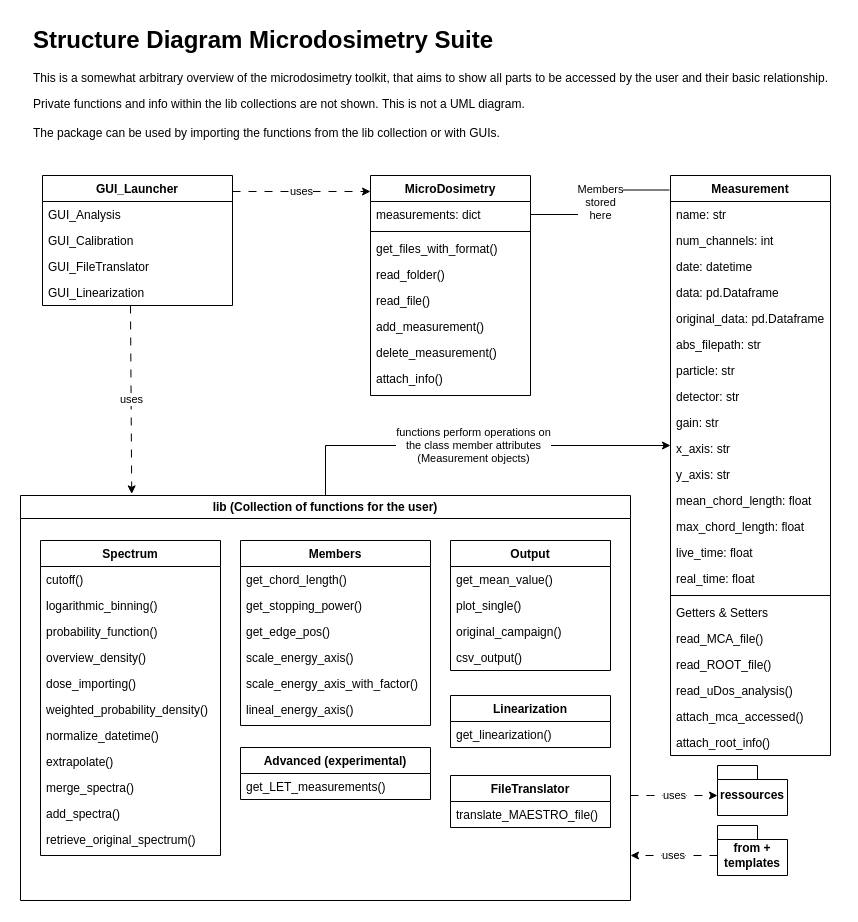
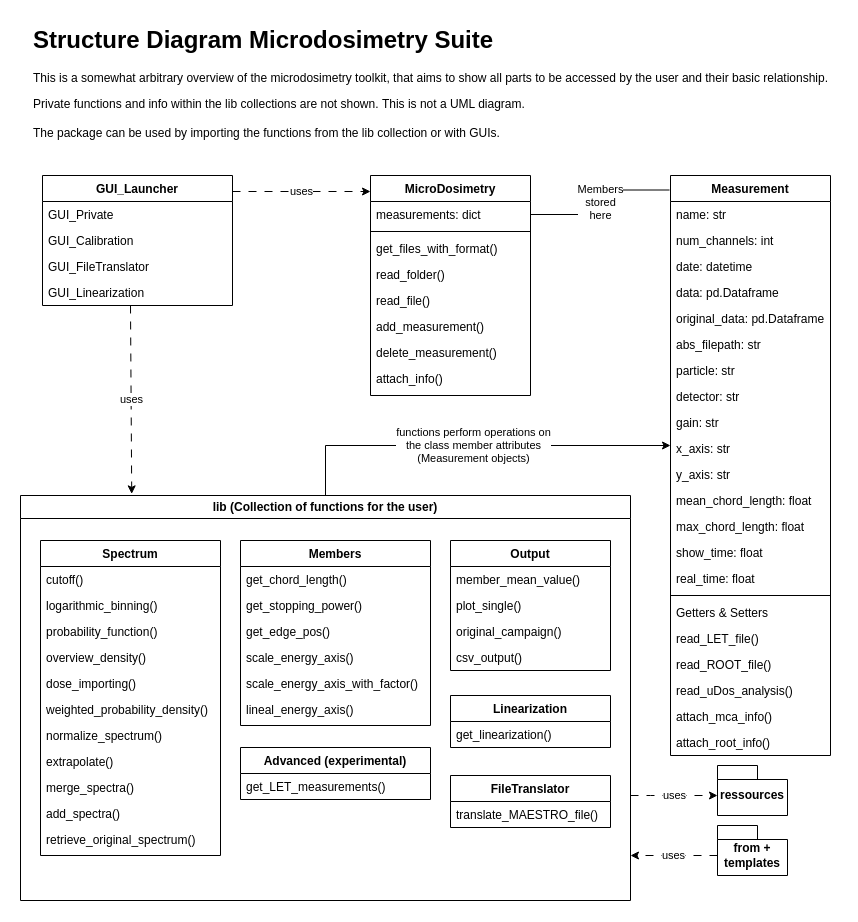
- <mxCell id="71" value="GUI_Analysis" style="text;align=left;verticalAlign=top;spacingLeft=4;spacingRight=4;overflow=hidden;rotatable=0;points=[[0,0.5],[1,0.5]];portConstraint=eastwest;" parent="70" vertex="1"><mxGeometry y="26" width="190" height="26" as="geometry" /></mxCell>
+ <mxCell id="71" value="GUI_Private" style="text;align=left;verticalAlign=top;spacingLeft=4;spacingRight=4;overflow=hidden;rotatable=0;points=[[0,0.5],[1,0.5]];portConstraint=eastwest;" parent="70" vertex="1"><mxGeometry y="26" width="190" height="26" as="geometry" /></mxCell>
- <mxCell id="25" value="live_time: float" style="text;align=left;verticalAlign=top;spacingLeft=4;spacingRight=4;overflow=hidden;rotatable=0;points=[[0,0.5],[1,0.5]];portConstraint=eastwest;rounded=0;shadow=0;html=0;" parent="11" vertex="1"><mxGeometry y="364" width="160" height="26" as="geometry" /></mxCell>
+ <mxCell id="25" value="show_time: float" style="text;align=left;verticalAlign=top;spacingLeft=4;spacingRight=4;overflow=hidden;rotatable=0;points=[[0,0.5],[1,0.5]];portConstraint=eastwest;rounded=0;shadow=0;html=0;" parent="11" vertex="1"><mxGeometry y="364" width="160" height="26" as="geometry" /></mxCell>
- <mxCell id="44" value="get_mean_value()" style="text;align=left;verticalAlign=top;spacingLeft=4;spacingRight=4;overflow=hidden;rotatable=0;points=[[0,0.5],[1,0.5]];portConstraint=eastwest;" parent="43" vertex="1"><mxGeometry y="26" width="160" height="26" as="geometry" /></mxCell>
+ <mxCell id="44" value="member_mean_value()" style="text;align=left;verticalAlign=top;spacingLeft=4;spacingRight=4;overflow=hidden;rotatable=0;points=[[0,0.5],[1,0.5]];portConstraint=eastwest;" parent="43" vertex="1"><mxGeometry y="26" width="160" height="26" as="geometry" /></mxCell>
- <mxCell id="29" value="read_MCA_file()" style="text;align=left;verticalAlign=top;spacingLeft=4;spacingRight=4;overflow=hidden;rotatable=0;points=[[0,0.5],[1,0.5]];portConstraint=eastwest;" parent="11" vertex="1"><mxGeometry y="450" width="160" height="26" as="geometry" /></mxCell>
+ <mxCell id="29" value="read_LET_file()" style="text;align=left;verticalAlign=top;spacingLeft=4;spacingRight=4;overflow=hidden;rotatable=0;points=[[0,0.5],[1,0.5]];portConstraint=eastwest;" parent="11" vertex="1"><mxGeometry y="450" width="160" height="26" as="geometry" /></mxCell>
- <mxCell id="32" value="attach_mca_accessed()" style="text;align=left;verticalAlign=top;spacingLeft=4;spacingRight=4;overflow=hidden;rotatable=0;points=[[0,0.5],[1,0.5]];portConstraint=eastwest;" parent="11" vertex="1"><mxGeometry y="528" width="160" height="26" as="geometry" /></mxCell>
+ <mxCell id="32" value="attach_mca_info()" style="text;align=left;verticalAlign=top;spacingLeft=4;spacingRight=4;overflow=hidden;rotatable=0;points=[[0,0.5],[1,0.5]];portConstraint=eastwest;" parent="11" vertex="1"><mxGeometry y="528" width="160" height="26" as="geometry" /></mxCell>
- <mxCell id="55" value="normalize_datetime()" style="text;align=left;verticalAlign=top;spacingLeft=4;spacingRight=4;overflow=hidden;rotatable=0;points=[[0,0.5],[1,0.5]];portConstraint=eastwest;" parent="48" vertex="1"><mxGeometry y="182" width="180" height="26" as="geometry" /></mxCell>
+ <mxCell id="55" value="normalize_spectrum()" style="text;align=left;verticalAlign=top;spacingLeft=4;spacingRight=4;overflow=hidden;rotatable=0;points=[[0,0.5],[1,0.5]];portConstraint=eastwest;" parent="48" vertex="1"><mxGeometry y="182" width="180" height="26" as="geometry" /></mxCell>
